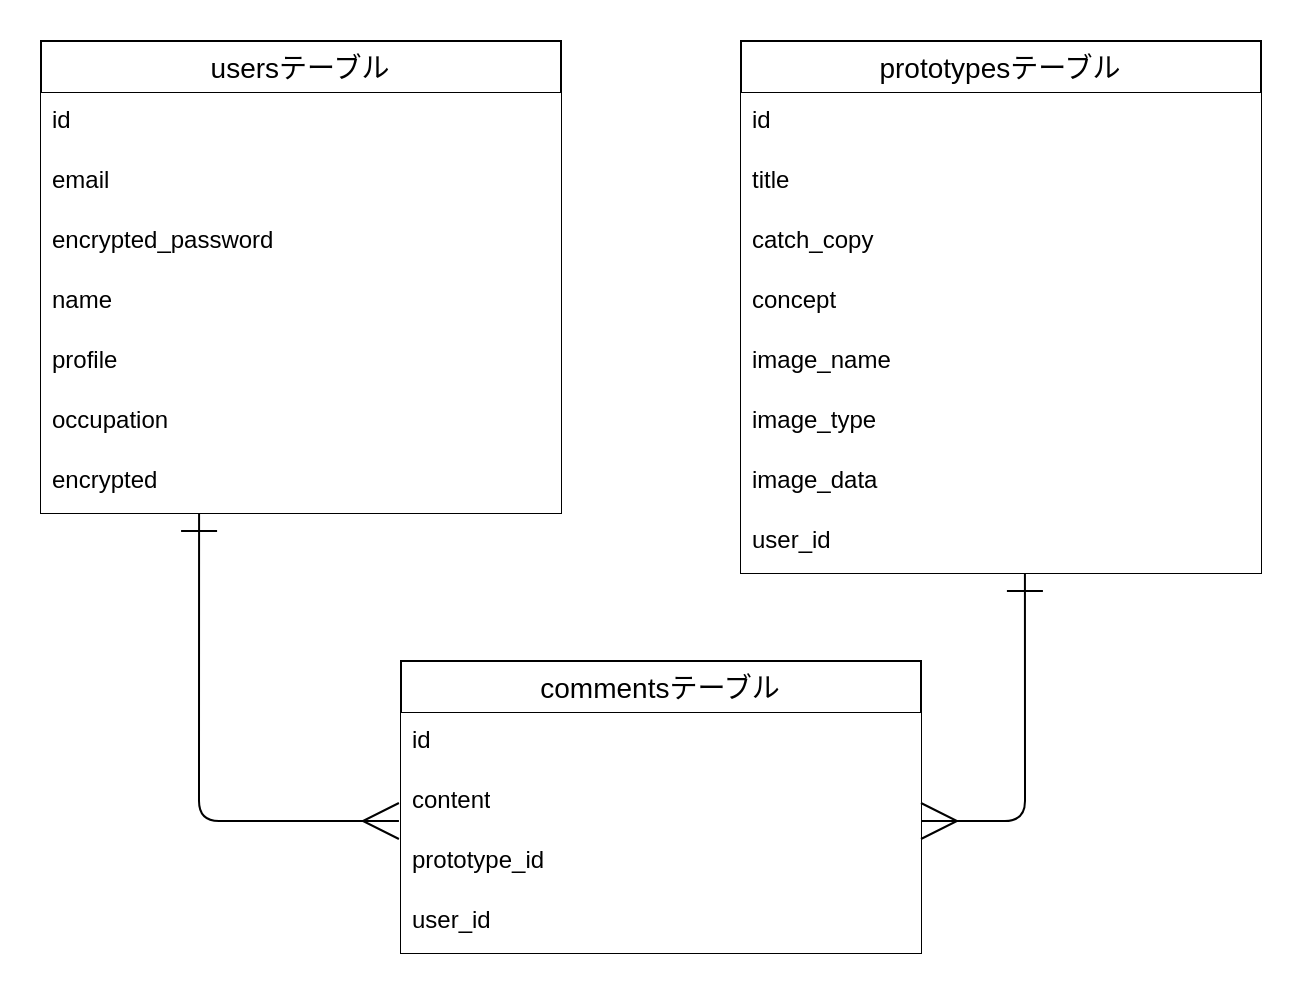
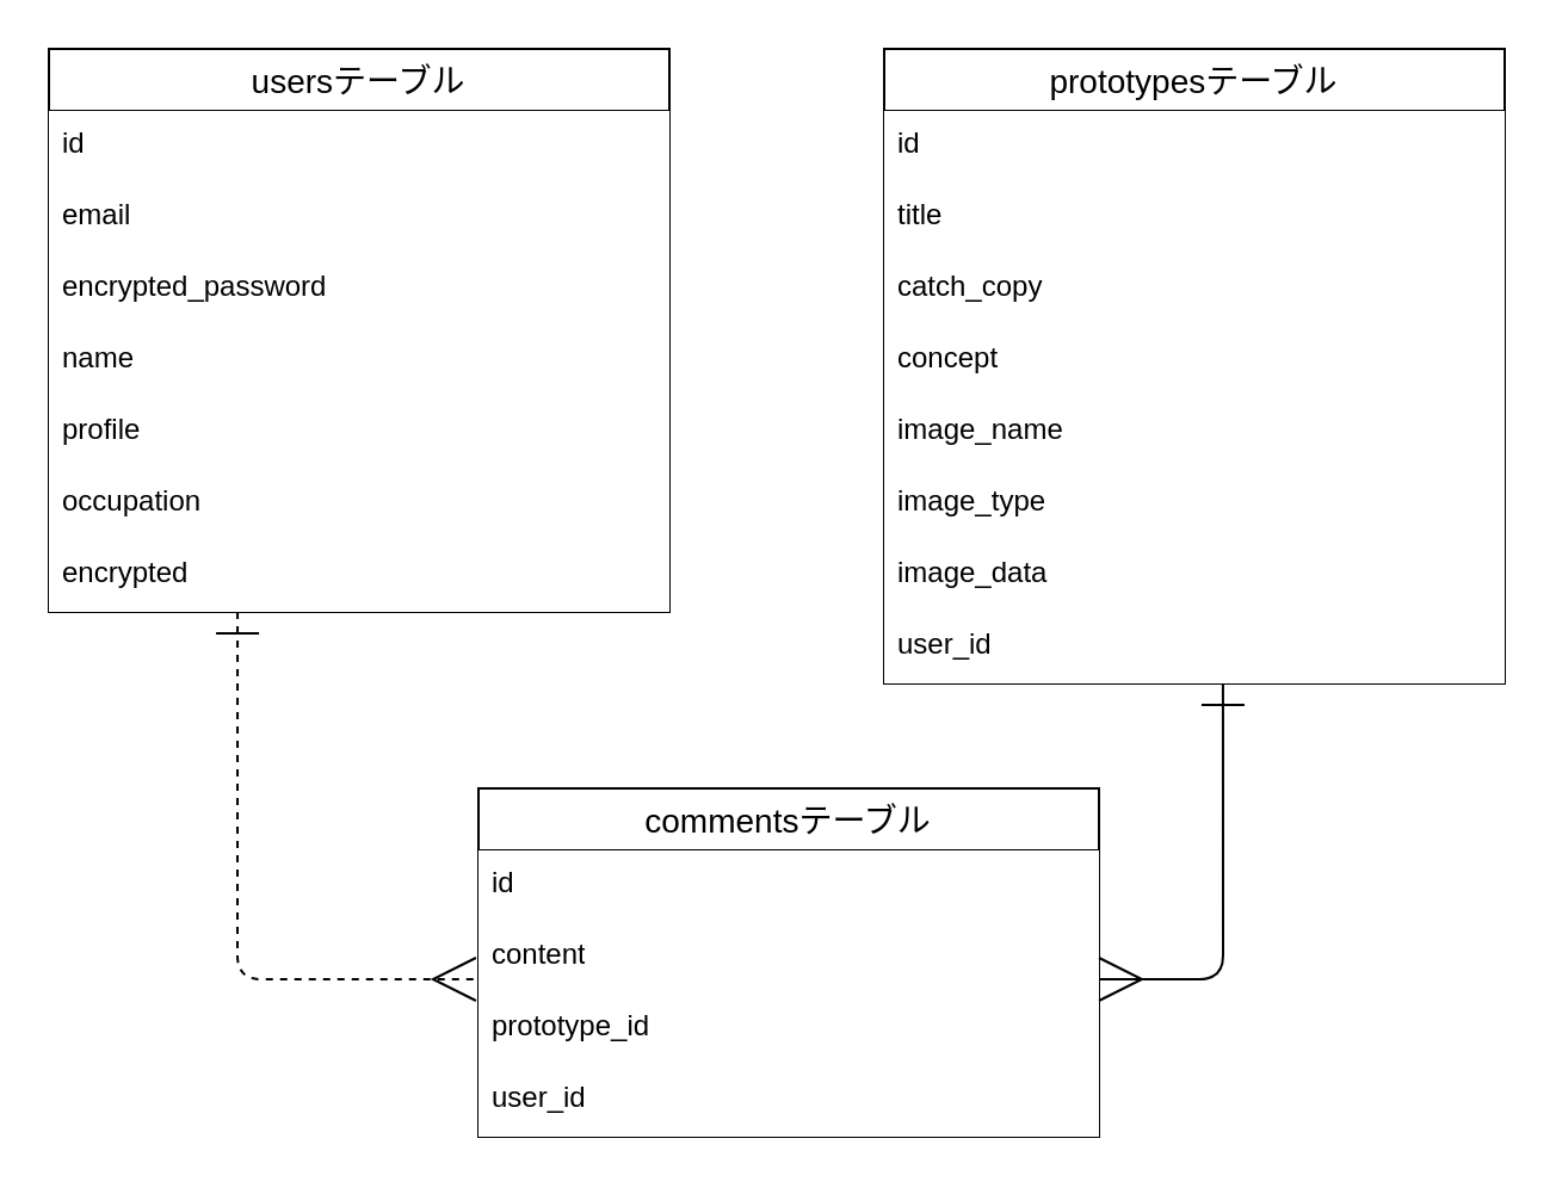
- <mxCell id="27" value="" style="edgeStyle=orthogonalEdgeStyle;fontSize=12;html=1;endArrow=ERmany;entryX=-0.004;entryY=0.8;entryDx=0;entryDy=0;startArrow=ERone;startFill=0;startSize=16;endSize=16;entryPerimeter=0;exitX=0.304;exitY=1;exitDx=0;exitDy=0;exitPerimeter=0;" edge="1" parent="1" source="10" target="24"><mxGeometry width="100" height="100" relative="1" as="geometry"><mxPoint x="34" y="257" as="sourcePoint" /><mxPoint x="290" y="300" as="targetPoint" /></mxGeometry></mxCell>
+ <mxCell id="27" value="" style="edgeStyle=orthogonalEdgeStyle;fontSize=12;html=1;endArrow=ERmany;entryX=-0.004;entryY=0.8;entryDx=0;entryDy=0;startArrow=ERone;startFill=0;startSize=16;endSize=16;entryPerimeter=0;exitX=0.304;exitY=1;exitDx=0;exitDy=0;exitPerimeter=0;dashed=1;" edge="1" parent="1" source="10" target="24"><mxGeometry width="100" height="100" relative="1" as="geometry"><mxPoint x="34" y="257" as="sourcePoint" /><mxPoint x="290" y="300" as="targetPoint" /></mxGeometry></mxCell>
